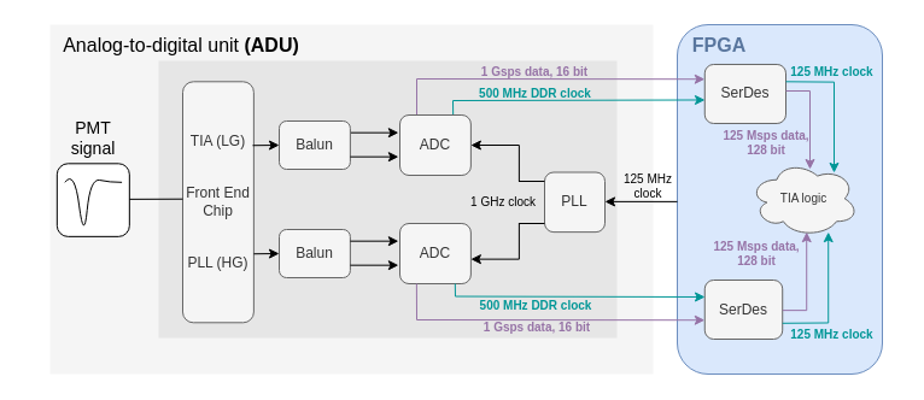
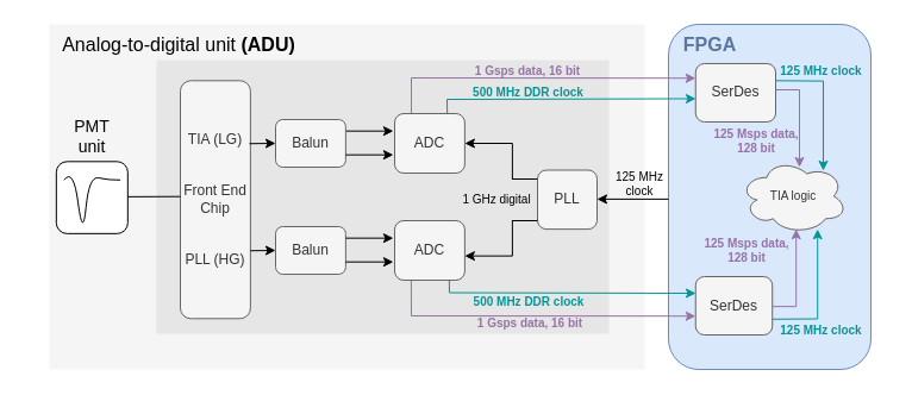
- <mxCell id="29" value="PMT &lt;br&gt;signal" style="text;html=1;strokeColor=none;fillColor=none;align=center;verticalAlign=middle;whiteSpace=wrap;rounded=0;dashed=1;fontFamily=Helvetica;fontSize=14;fontColor=#000000;" parent="1" vertex="1"><mxGeometry x="20.998" y="100.003" width="111.67" height="28.016" as="geometry" /></mxCell>
+ <mxCell id="29" value="PMT &lt;br&gt;unit" style="text;html=1;strokeColor=none;fillColor=none;align=center;verticalAlign=middle;whiteSpace=wrap;rounded=0;dashed=1;fontFamily=Helvetica;fontSize=14;fontColor=#000000;" parent="1" vertex="1"><mxGeometry x="20.998" y="100.003" width="111.67" height="28.016" as="geometry" /></mxCell>
- <mxCell id="22" value="1 GHz clock" style="text;html=1;strokeColor=none;fillColor=none;align=center;verticalAlign=middle;whiteSpace=wrap;rounded=0;dashed=1;fontFamily=Helvetica;fontSize=10;fontColor=#000000;" parent="1" vertex="1"><mxGeometry x="360.998" y="153.303" width="111.67" height="28.016" as="geometry" /></mxCell>
+ <mxCell id="22" value="1 GHz digital" style="text;html=1;strokeColor=none;fillColor=none;align=center;verticalAlign=middle;whiteSpace=wrap;rounded=0;dashed=1;fontFamily=Helvetica;fontSize=10;fontColor=#000000;" parent="1" vertex="1"><mxGeometry x="360.998" y="153.303" width="111.67" height="28.016" as="geometry" /></mxCell>
